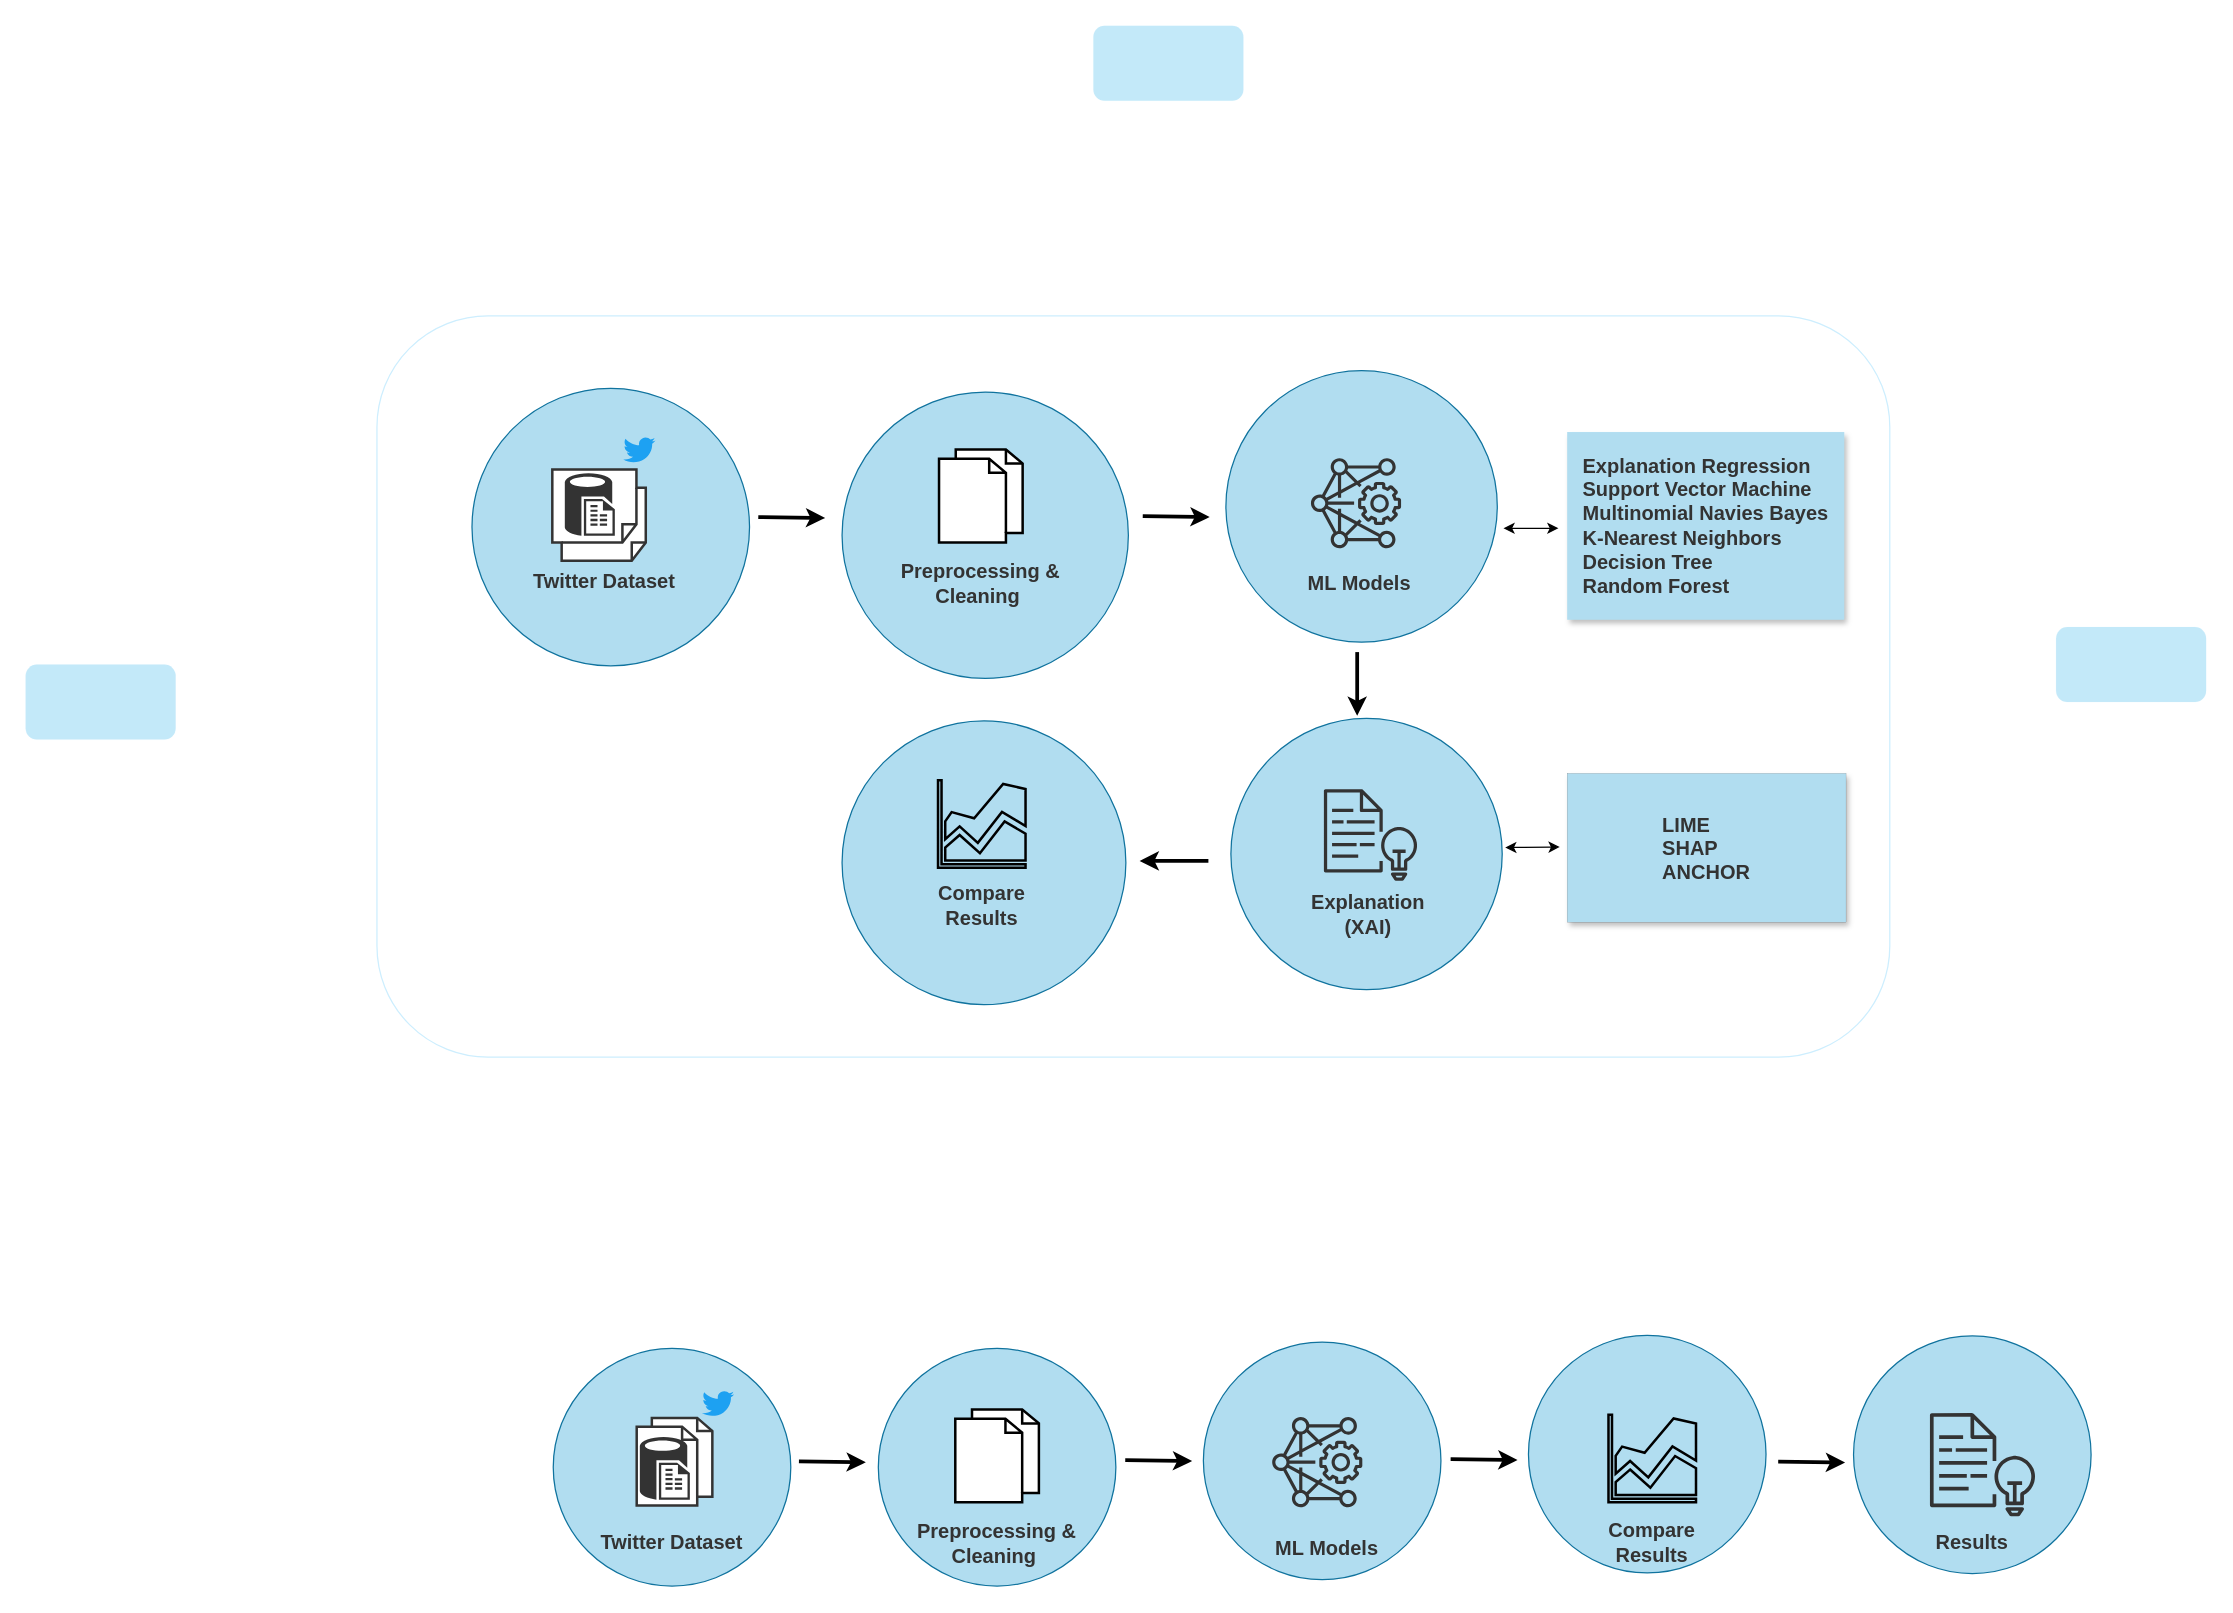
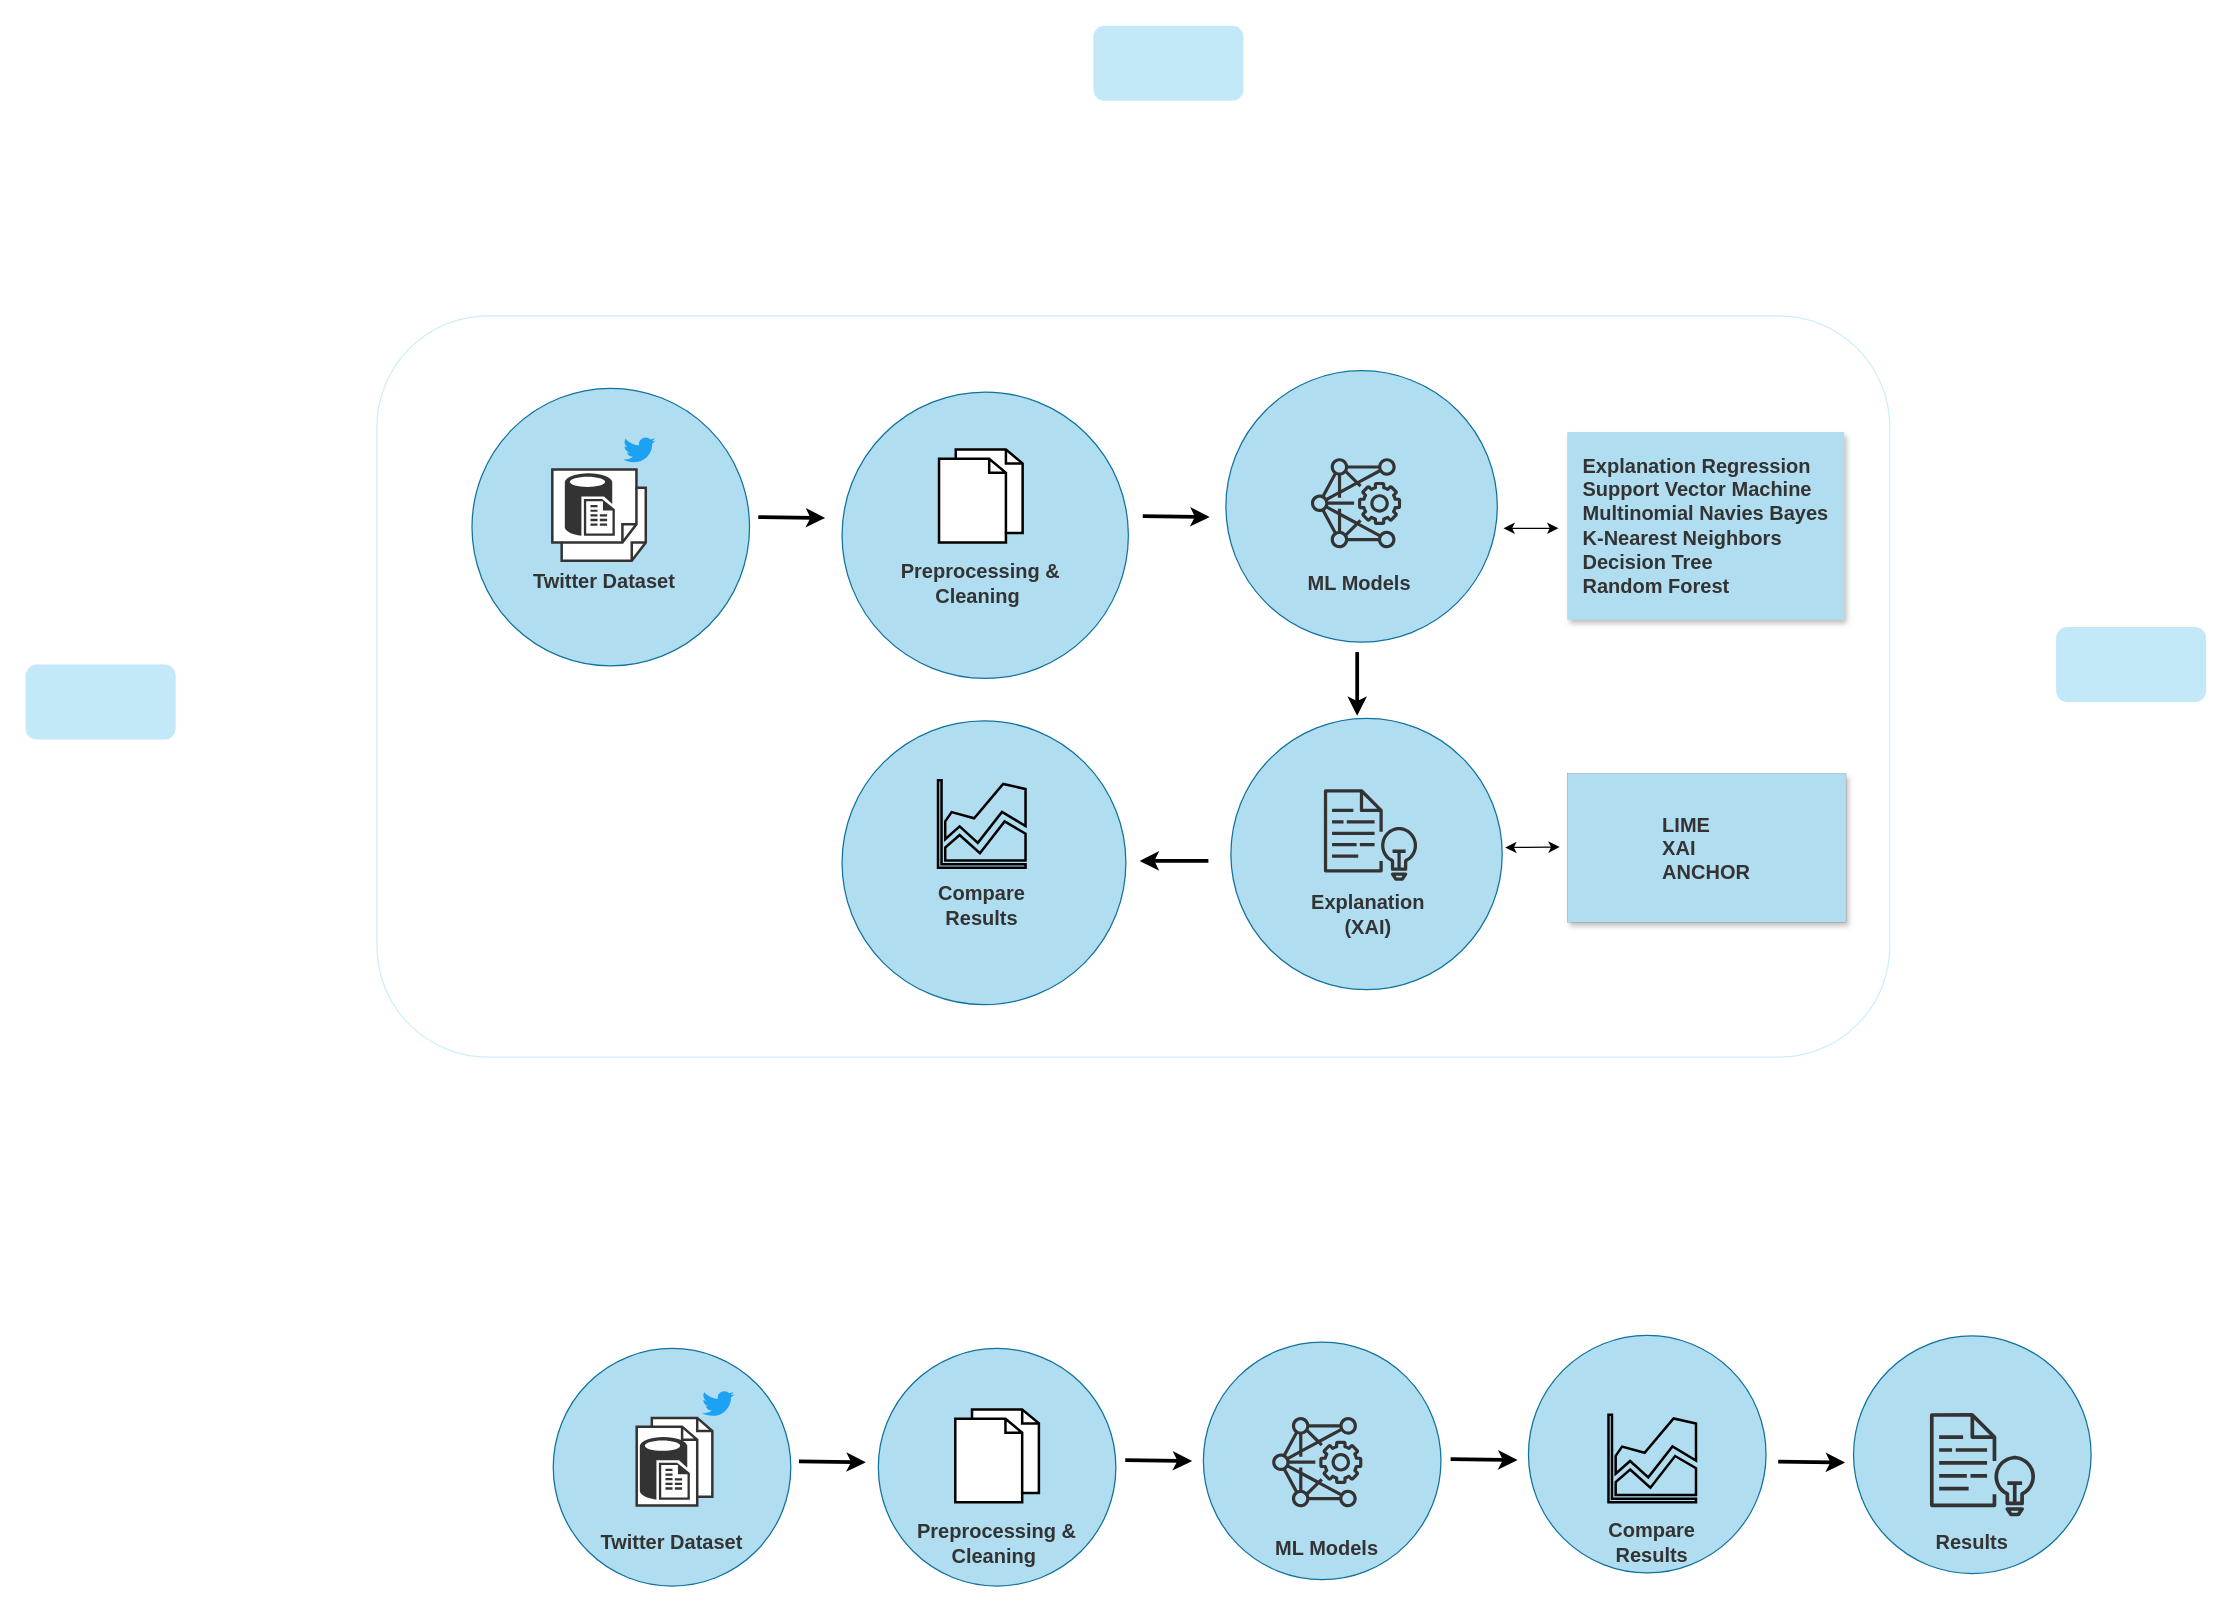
- <mxCell id="50" value="&lt;div style=&quot;text-align: left;&quot;&gt;&lt;b style=&quot;font-size: 16px; color: rgb(51, 51, 51); background-color: initial;&quot;&gt;LIME&lt;/b&gt;&lt;/div&gt;&lt;font style=&quot;font-size: 16px;&quot; color=&quot;#333333&quot;&gt;&lt;div style=&quot;text-align: left;&quot;&gt;&lt;b style=&quot;background-color: initial;&quot;&gt;SHAP&lt;/b&gt;&lt;/div&gt;&lt;b&gt;&lt;div style=&quot;text-align: left;&quot;&gt;&lt;b style=&quot;background-color: initial;&quot;&gt;ANCHOR&lt;/b&gt;&lt;/div&gt;&lt;/b&gt;&lt;/font&gt;" style="text;html=1;strokeColor=default;fillColor=#B1DDF0;align=center;verticalAlign=middle;whiteSpace=wrap;rounded=0;sketch=0;strokeWidth=0;fontColor=#99FFCC;shadow=1;" parent="1" vertex="1"><mxGeometry x="1253" y="618" width="223" height="119" as="geometry" /></mxCell>
+ <mxCell id="50" value="&lt;div style=&quot;text-align: left;&quot;&gt;&lt;b style=&quot;font-size: 16px; color: rgb(51, 51, 51); background-color: initial;&quot;&gt;LIME&lt;/b&gt;&lt;/div&gt;&lt;font style=&quot;font-size: 16px;&quot; color=&quot;#333333&quot;&gt;&lt;div style=&quot;text-align: left;&quot;&gt;&lt;b style=&quot;background-color: initial;&quot;&gt;XAI&lt;/b&gt;&lt;/div&gt;&lt;b&gt;&lt;div style=&quot;text-align: left;&quot;&gt;&lt;b style=&quot;background-color: initial;&quot;&gt;ANCHOR&lt;/b&gt;&lt;/div&gt;&lt;/b&gt;&lt;/font&gt;" style="text;html=1;strokeColor=default;fillColor=#B1DDF0;align=center;verticalAlign=middle;whiteSpace=wrap;rounded=0;sketch=0;strokeWidth=0;fontColor=#99FFCC;shadow=1;" parent="1" vertex="1"><mxGeometry x="1253" y="618" width="223" height="119" as="geometry" /></mxCell>
